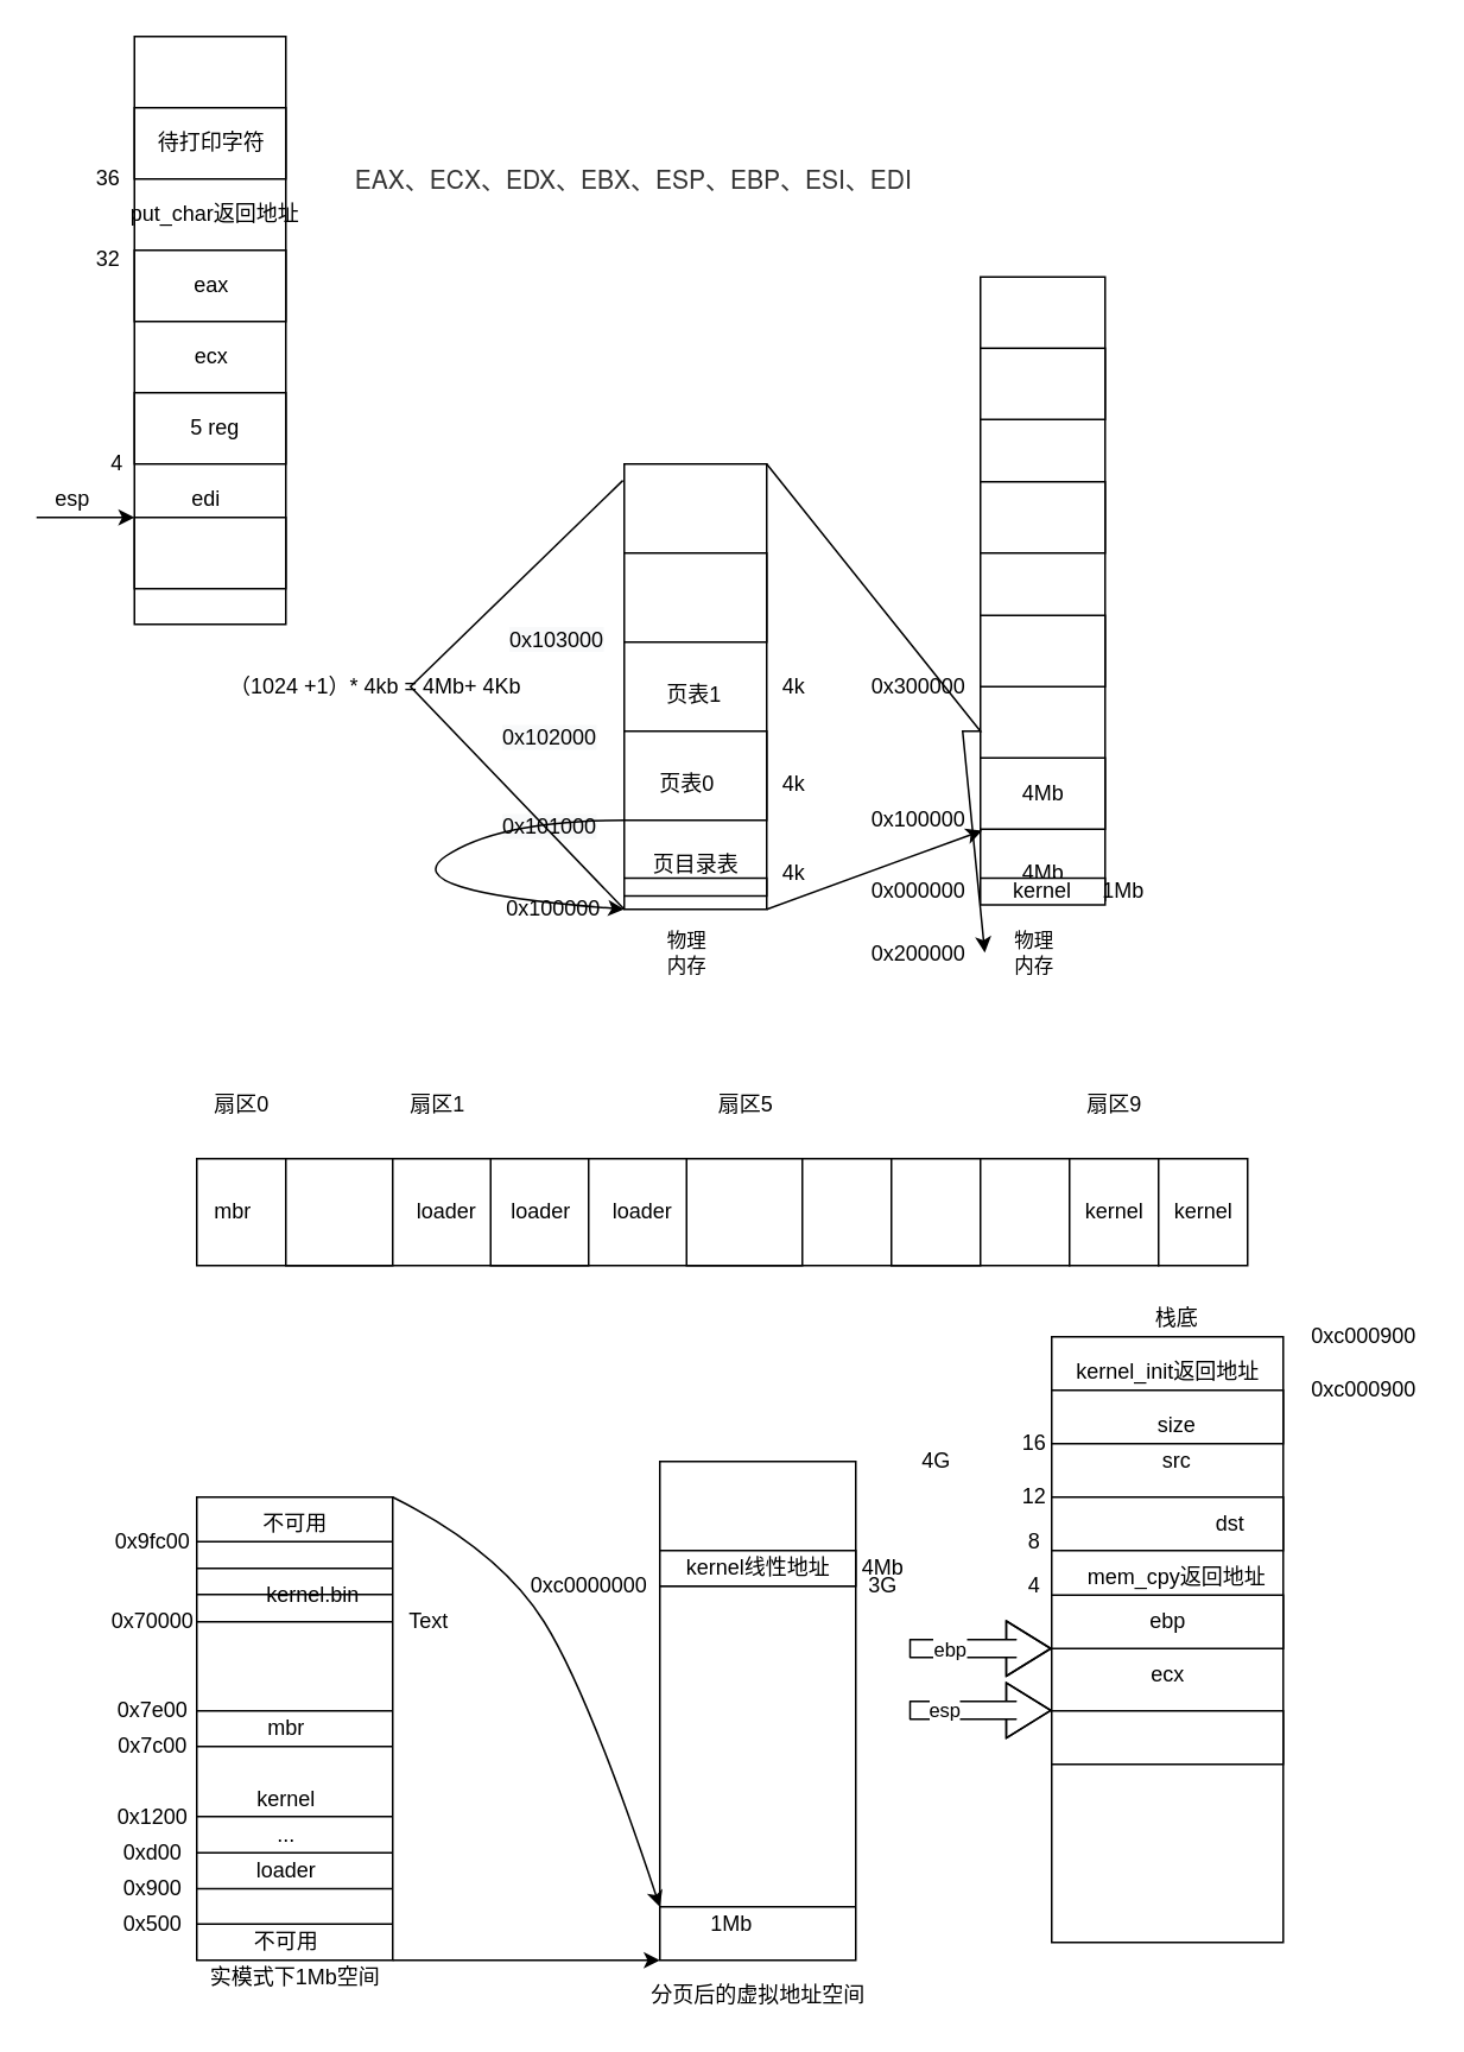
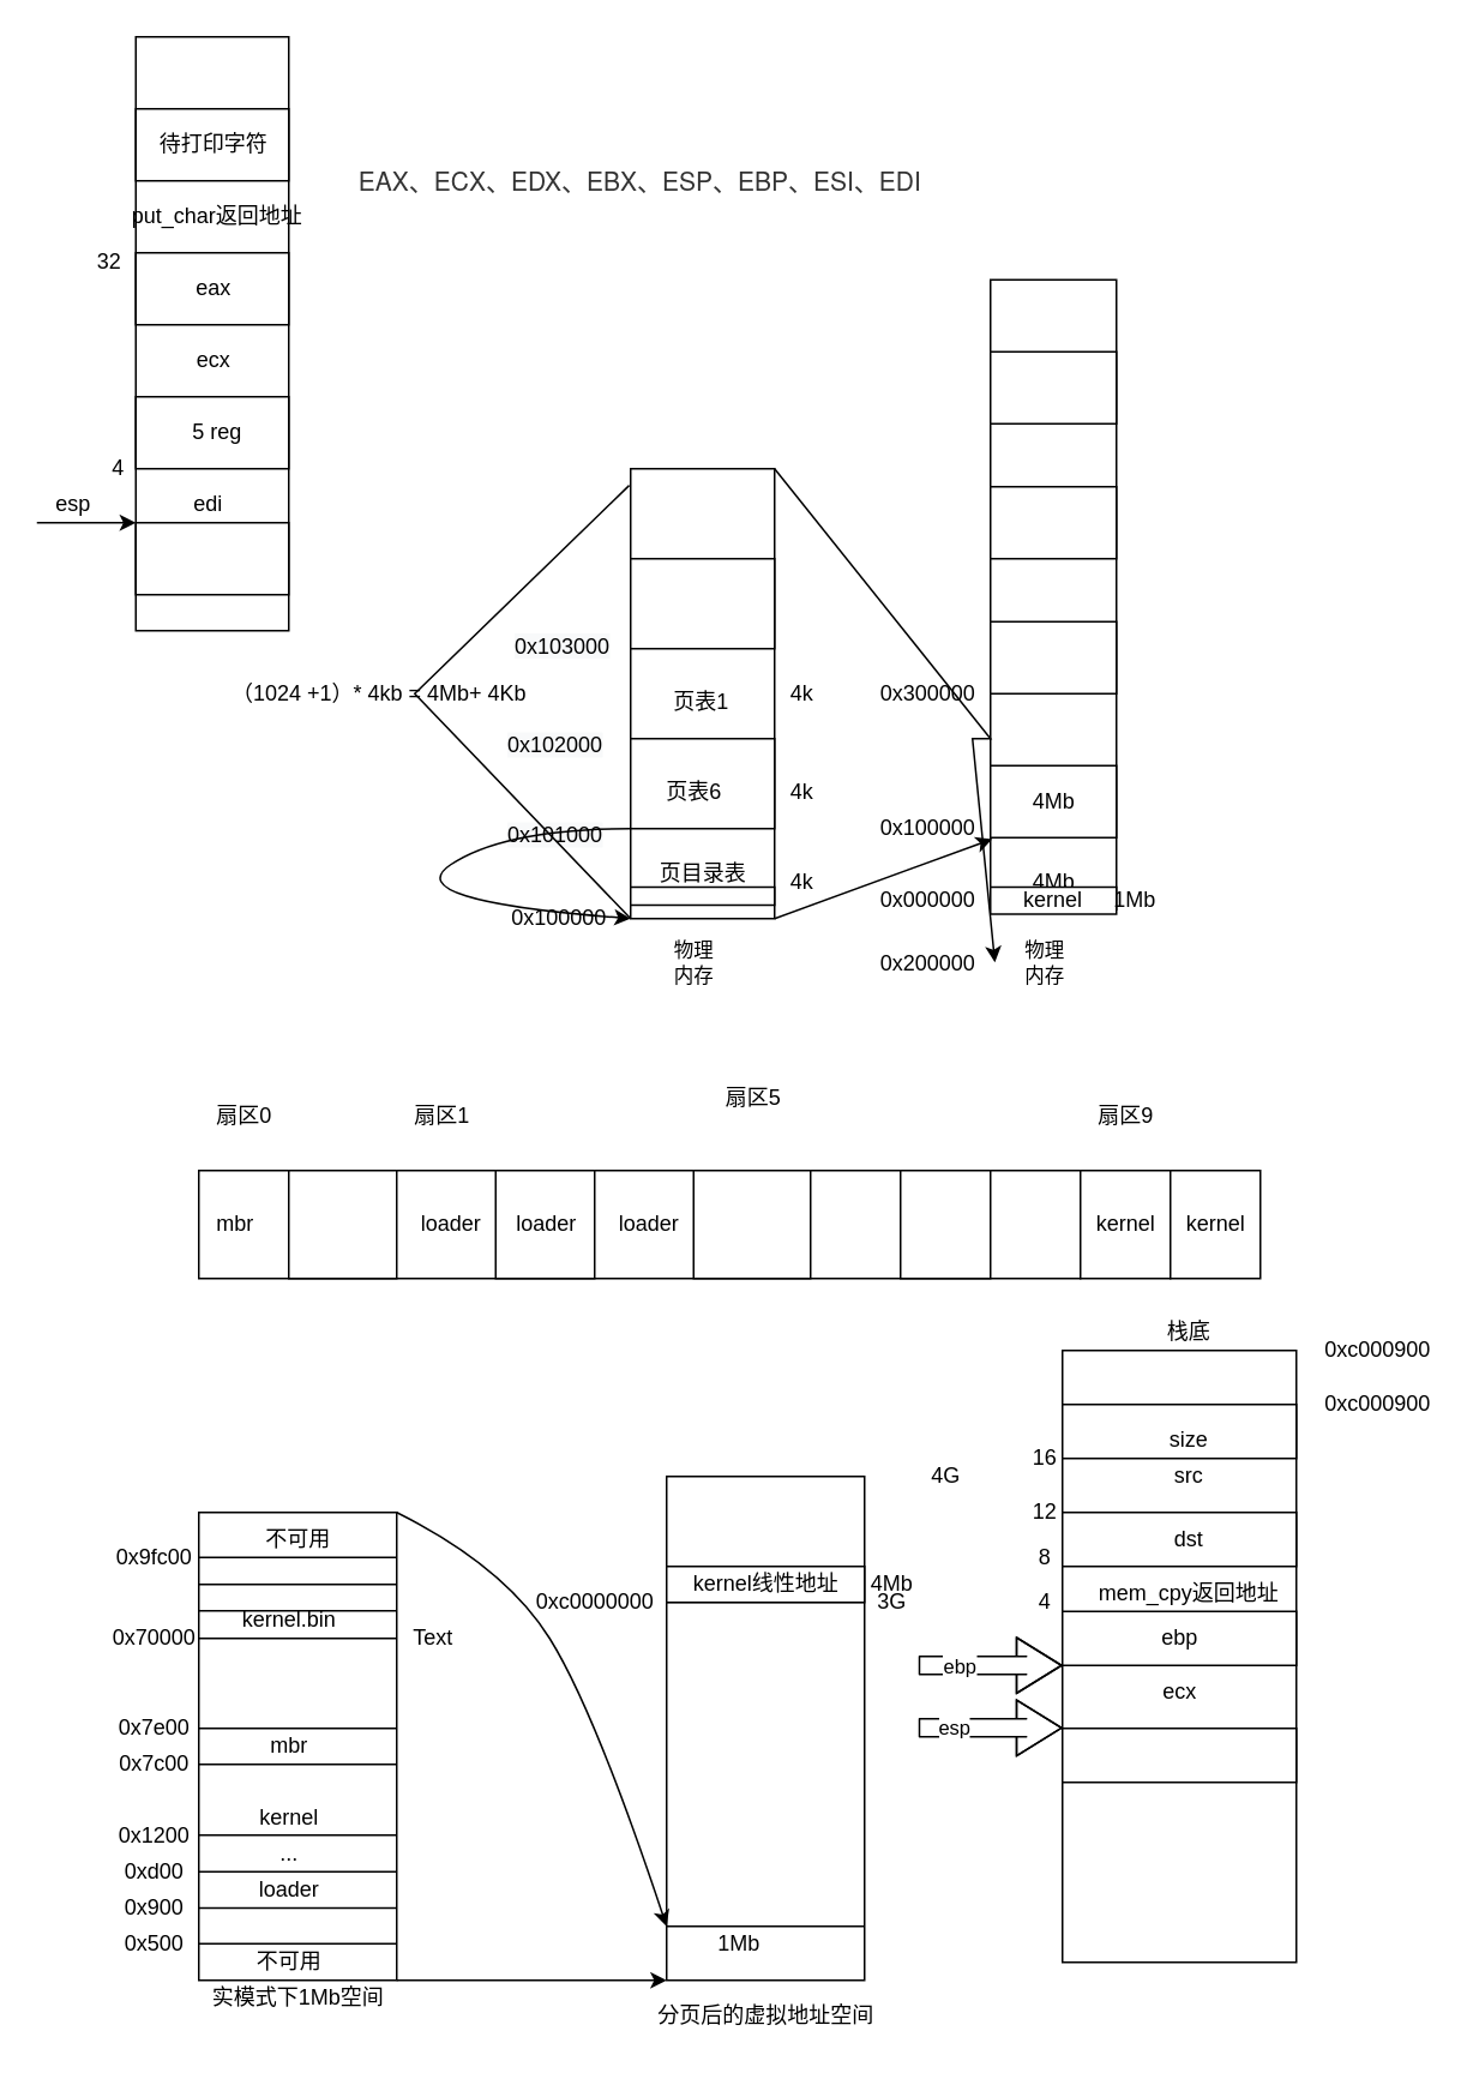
- <mxCell id="133" value="36" style="text;html=1;align=center;verticalAlign=middle;resizable=0;points=[];autosize=1;strokeColor=none;fillColor=none;" vertex="1" parent="1"><mxGeometry x="45" y="90" width="30" height="20" as="geometry" /></mxCell>
- <mxCell id="9" value="页表0" style="text;html=1;align=center;verticalAlign=middle;resizable=0;points=[];autosize=1;strokeColor=none;fillColor=none;" parent="1" vertex="1"><mxGeometry x="360" y="430" width="50" height="20" as="geometry" /></mxCell>
+ <mxCell id="9" value="页表6" style="text;html=1;align=center;verticalAlign=middle;resizable=0;points=[];autosize=1;strokeColor=none;fillColor=none;" parent="1" vertex="1"><mxGeometry x="360" y="430" width="50" height="20" as="geometry" /></mxCell>
- <mxCell id="43" value="扇区5" style="text;html=1;align=center;verticalAlign=middle;resizable=0;points=[];autosize=1;strokeColor=none;fillColor=none;" parent="1" vertex="1"><mxGeometry x="392.5" y="610" width="50" height="20" as="geometry" /></mxCell>
+ <mxCell id="43" value="扇区5" style="text;html=1;align=center;verticalAlign=middle;resizable=0;points=[];autosize=1;strokeColor=none;fillColor=none;" parent="1" vertex="1"><mxGeometry x="392.5" y="600" width="50" height="20" as="geometry" /></mxCell>
- <mxCell id="96" value="kernel_init返回地址" style="text;html=1;align=center;verticalAlign=middle;resizable=0;points=[];autosize=1;strokeColor=none;fillColor=none;hachureGap=4;" parent="1" vertex="1"><mxGeometry x="595" y="760" width="120" height="20" as="geometry" /></mxCell>
- <mxCell id="100" value="dst" style="text;html=1;align=center;verticalAlign=middle;resizable=0;points=[];autosize=1;strokeColor=none;fillColor=none;hachureGap=4;" parent="1" vertex="1"><mxGeometry x="675" y="845" width="30" height="20" as="geometry" /></mxCell>
+ <mxCell id="100" value="dst" style="text;html=1;align=center;verticalAlign=middle;resizable=0;points=[];autosize=1;strokeColor=none;fillColor=none;hachureGap=4;" parent="1" vertex="1"><mxGeometry x="645" y="845" width="30" height="20" as="geometry" /></mxCell>
- <mxCell id="88" value="kernel.bin" style="text;html=1;align=center;verticalAlign=middle;resizable=0;points=[];autosize=1;strokeColor=none;fillColor=none;hachureGap=4;" parent="1" vertex="1"><mxGeometry x="140" y="885" width="70" height="20" as="geometry" /></mxCell>
+ <mxCell id="88" value="kernel.bin" style="text;html=1;align=center;verticalAlign=middle;resizable=0;points=[];autosize=1;strokeColor=none;fillColor=none;hachureGap=4;" parent="1" vertex="1"><mxGeometry x="125" y="890" width="70" height="20" as="geometry" /></mxCell>
